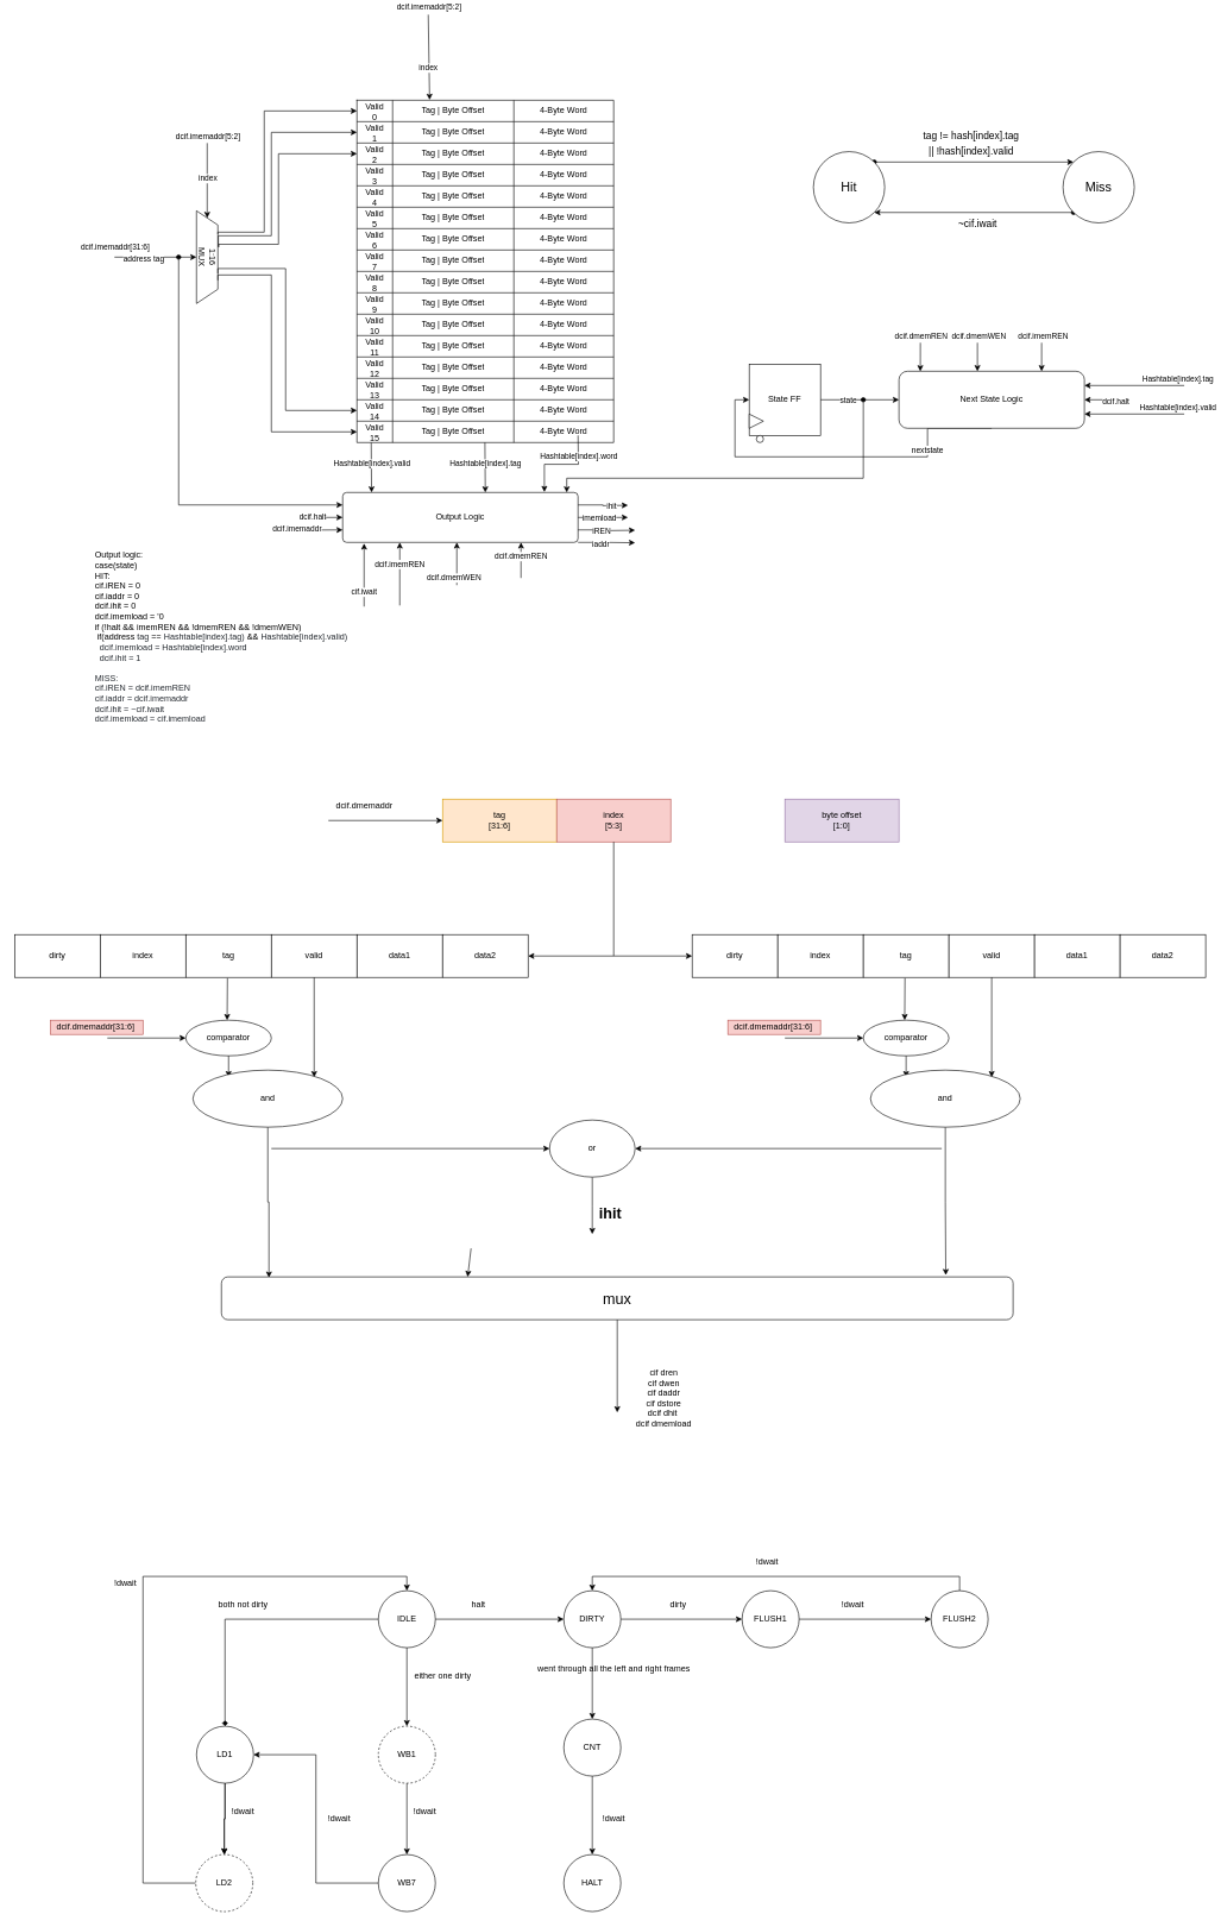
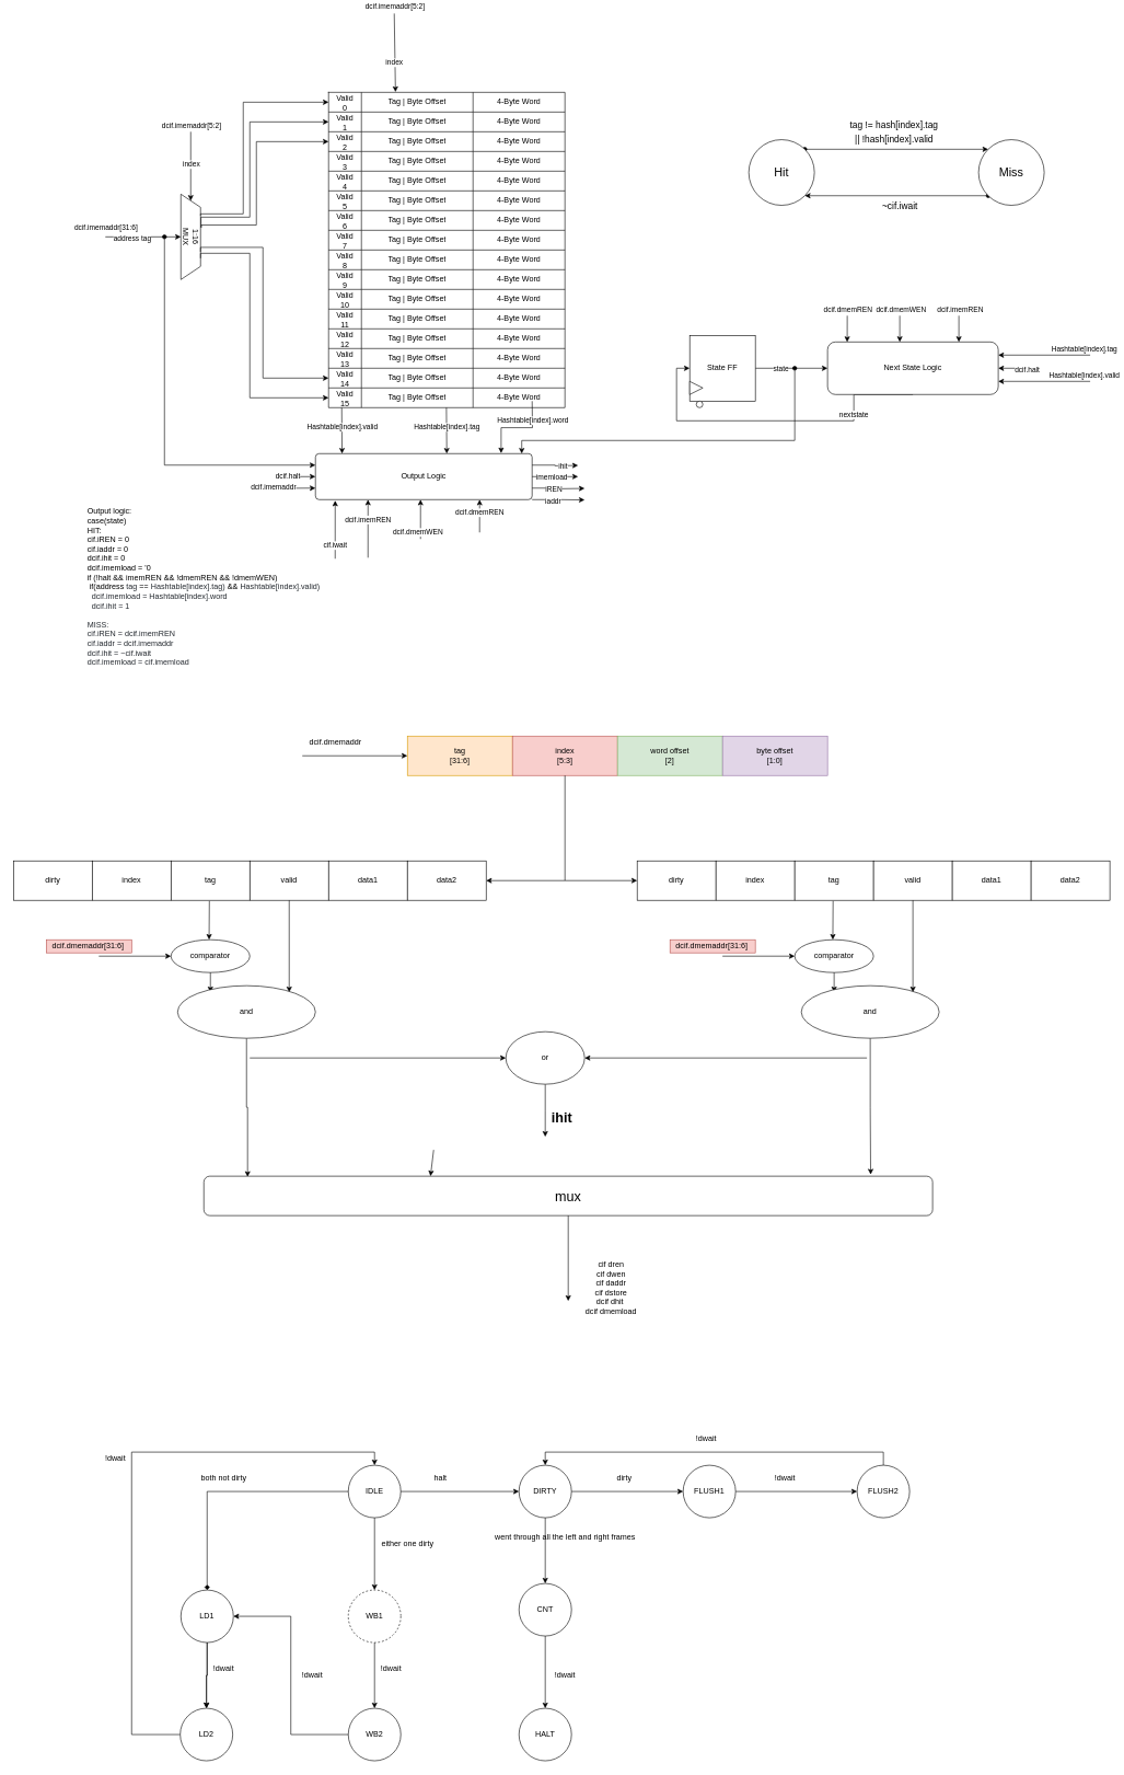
+ <mxCell id="144" value="word offset&lt;br&gt;[2]" style="rounded=0;whiteSpace=wrap;html=1;fillColor=#d5e8d4;strokeColor=#82b366;" parent="1" vertex="1"><mxGeometry x="940" y="1120" width="160" height="60" as="geometry" /></mxCell>
- <mxCell id="196" value="LD2" style="ellipse;whiteSpace=wrap;html=1;aspect=fixed;dashed=1;" parent="1" vertex="1"><mxGeometry x="274" y="2600" width="80" height="80" as="geometry" /></mxCell>
+ <mxCell id="196" value="LD2" style="ellipse;whiteSpace=wrap;html=1;aspect=fixed;" parent="1" vertex="1"><mxGeometry x="274" y="2600" width="80" height="80" as="geometry" /></mxCell>
- <mxCell id="191" value="WB7" style="ellipse;whiteSpace=wrap;html=1;aspect=fixed;" parent="1" vertex="1"><mxGeometry x="530" y="2600" width="80" height="80" as="geometry" /></mxCell>
+ <mxCell id="191" value="WB2" style="ellipse;whiteSpace=wrap;html=1;aspect=fixed;" parent="1" vertex="1"><mxGeometry x="530" y="2600" width="80" height="80" as="geometry" /></mxCell>
